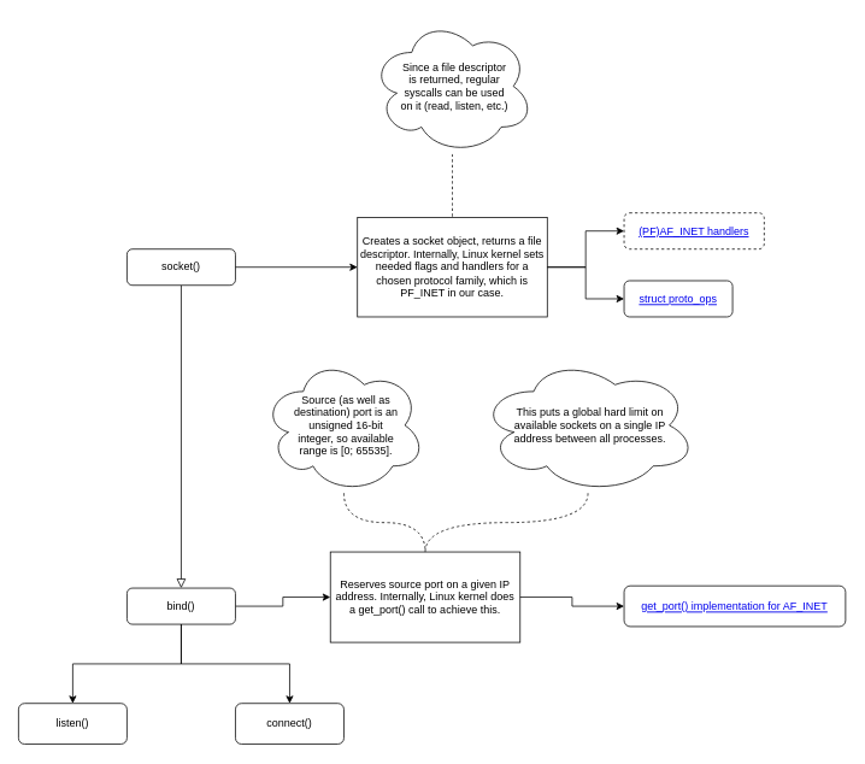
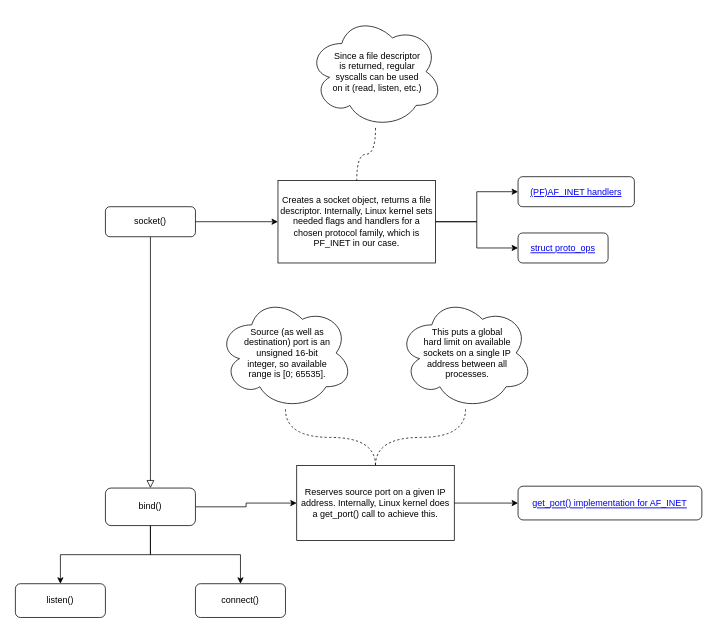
- <mxCell id="7" value="(PF)AF_INET handlers" style="fontColor=#0000EE;fontStyle=4;rounded=1;overflow=hidden;spacing=10;dashed=1;" parent="1" vertex="1"><mxGeometry x="690" y="235" width="155" height="40" as="geometry" /></mxCell>
+ <mxCell id="7" value="(PF)AF_INET handlers" style="fontColor=#0000EE;fontStyle=4;rounded=1;overflow=hidden;spacing=10;" parent="1" vertex="1"><mxGeometry x="690" y="235" width="155" height="40" as="geometry" /></mxCell>
- <mxCell id="5" value="Creates a socket object, returns a file descriptor. Internally, Linux kernel sets needed flags and handlers for a chosen protocol family, which is PF_INET in our case." style="whiteSpace=wrap;html=1;spacingLeft=2;spacingRight=2;" parent="1" vertex="1"><mxGeometry x="395" y="240" width="210" height="110" as="geometry" /></mxCell>
+ <mxCell id="5" value="Creates a socket object, returns a file descriptor. Internally, Linux kernel sets needed flags and handlers for a chosen protocol family, which is PF_INET in our case." style="whiteSpace=wrap;html=1;spacingLeft=2;spacingRight=2;" parent="1" vertex="1"><mxGeometry x="370" y="240" width="210" height="110" as="geometry" /></mxCell>
- <mxCell id="24" value="&lt;div style=&quot;&quot;&gt;This puts a global hard limit on available sockets on a single IP address between all processes.&lt;/div&gt;" style="ellipse;shape=cloud;whiteSpace=wrap;html=1;align=center;perimeterSpacing=0;spacingTop=0;spacingLeft=31;spacingRight=26;" vertex="1" parent="1"><mxGeometry x="530" y="395" width="240" height="150" as="geometry" /></mxCell>
+ <mxCell id="24" value="&lt;div style=&quot;&quot;&gt;This puts a global hard limit on available sockets on a single IP address between all processes.&lt;/div&gt;" style="ellipse;shape=cloud;whiteSpace=wrap;html=1;align=center;perimeterSpacing=0;spacingTop=0;spacingLeft=31;spacingRight=26;" vertex="1" parent="1"><mxGeometry x="530" y="395" width="180" height="150" as="geometry" /></mxCell>
- <mxCell id="14" value="Reserves source port on a given IP address. Internally, Linux kernel does a get_port() call to achieve this." style="rounded=0;whiteSpace=wrap;html=1;spacingLeft=2;spacingRight=2;" parent="1" vertex="1"><mxGeometry x="365" y="610" width="210" height="100" as="geometry" /></mxCell>
+ <mxCell id="14" value="Reserves source port on a given IP address. Internally, Linux kernel does a get_port() call to achieve this." style="rounded=0;whiteSpace=wrap;html=1;spacingLeft=2;spacingRight=2;" parent="1" vertex="1"><mxGeometry x="395" y="620" width="210" height="100" as="geometry" /></mxCell>
- <mxCell id="13" value="bind()" style="rounded=1;whiteSpace=wrap;html=1;fontSize=12;glass=0;strokeWidth=1;shadow=0;" parent="1" vertex="1"><mxGeometry x="140" y="650" width="120" height="40" as="geometry" /></mxCell>
+ <mxCell id="13" value="bind()" style="rounded=1;whiteSpace=wrap;html=1;fontSize=12;glass=0;strokeWidth=1;shadow=0;" parent="1" vertex="1"><mxGeometry x="140" y="650" width="120" height="50" as="geometry" /></mxCell>
